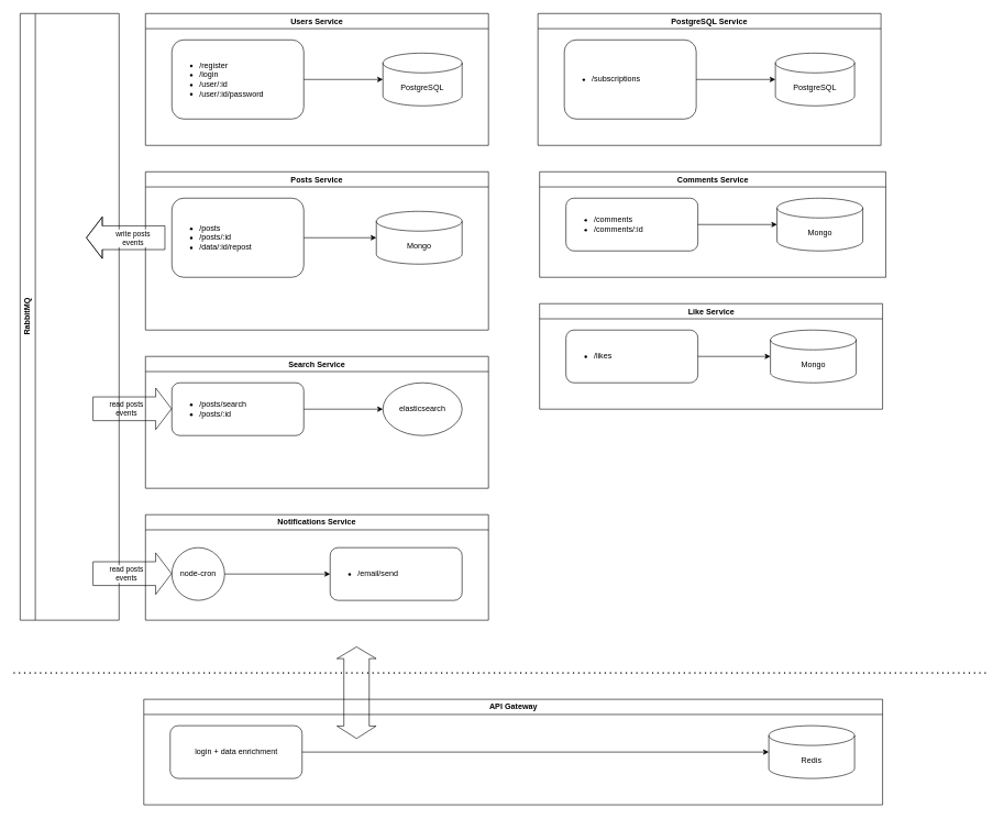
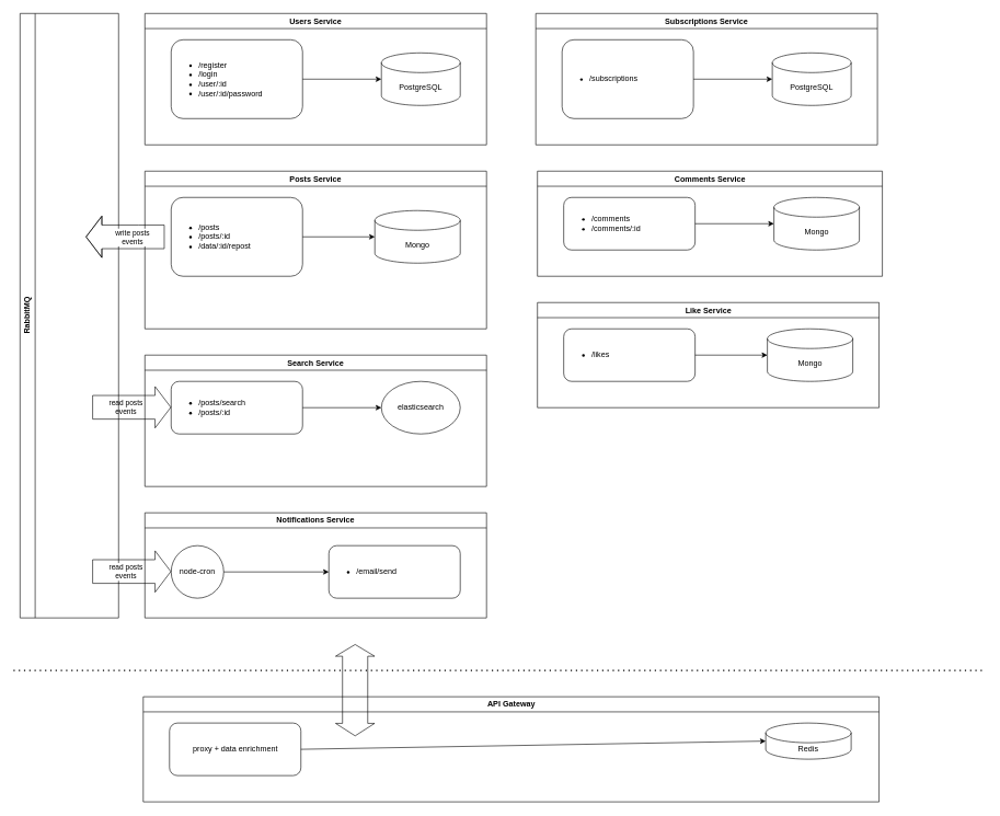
- <mxCell id="10" value="PostgreSQL Service" style="swimlane;whiteSpace=wrap;html=1;" parent="1" vertex="1"><mxGeometry x="815" y="20" width="520" height="200" as="geometry" /></mxCell>
+ <mxCell id="10" value="Subscriptions Service" style="swimlane;whiteSpace=wrap;html=1;" parent="1" vertex="1"><mxGeometry x="815" y="20" width="520" height="200" as="geometry" /></mxCell>
- <mxCell id="37" value="login +&amp;nbsp;data enrichment" style="rounded=1;whiteSpace=wrap;html=1;align=center;" parent="36" vertex="1"><mxGeometry x="40" y="40" width="200" height="80" as="geometry" /></mxCell>
+ <mxCell id="37" value="proxy +&amp;nbsp;data enrichment" style="rounded=1;whiteSpace=wrap;html=1;align=center;" parent="36" vertex="1"><mxGeometry x="40" y="40" width="200" height="80" as="geometry" /></mxCell>
- <mxCell id="39" value="Redis" style="shape=cylinder3;whiteSpace=wrap;html=1;boundedLbl=1;backgroundOutline=1;size=15;" parent="36" vertex="1"><mxGeometry x="947.5" y="40" width="130" height="80" as="geometry" /></mxCell>
+ <mxCell id="39" value="Redis" style="shape=cylinder3;whiteSpace=wrap;html=1;boundedLbl=1;backgroundOutline=1;size=15;" parent="36" vertex="1"><mxGeometry x="947.5" y="40" width="130" height="55" as="geometry" /></mxCell>
